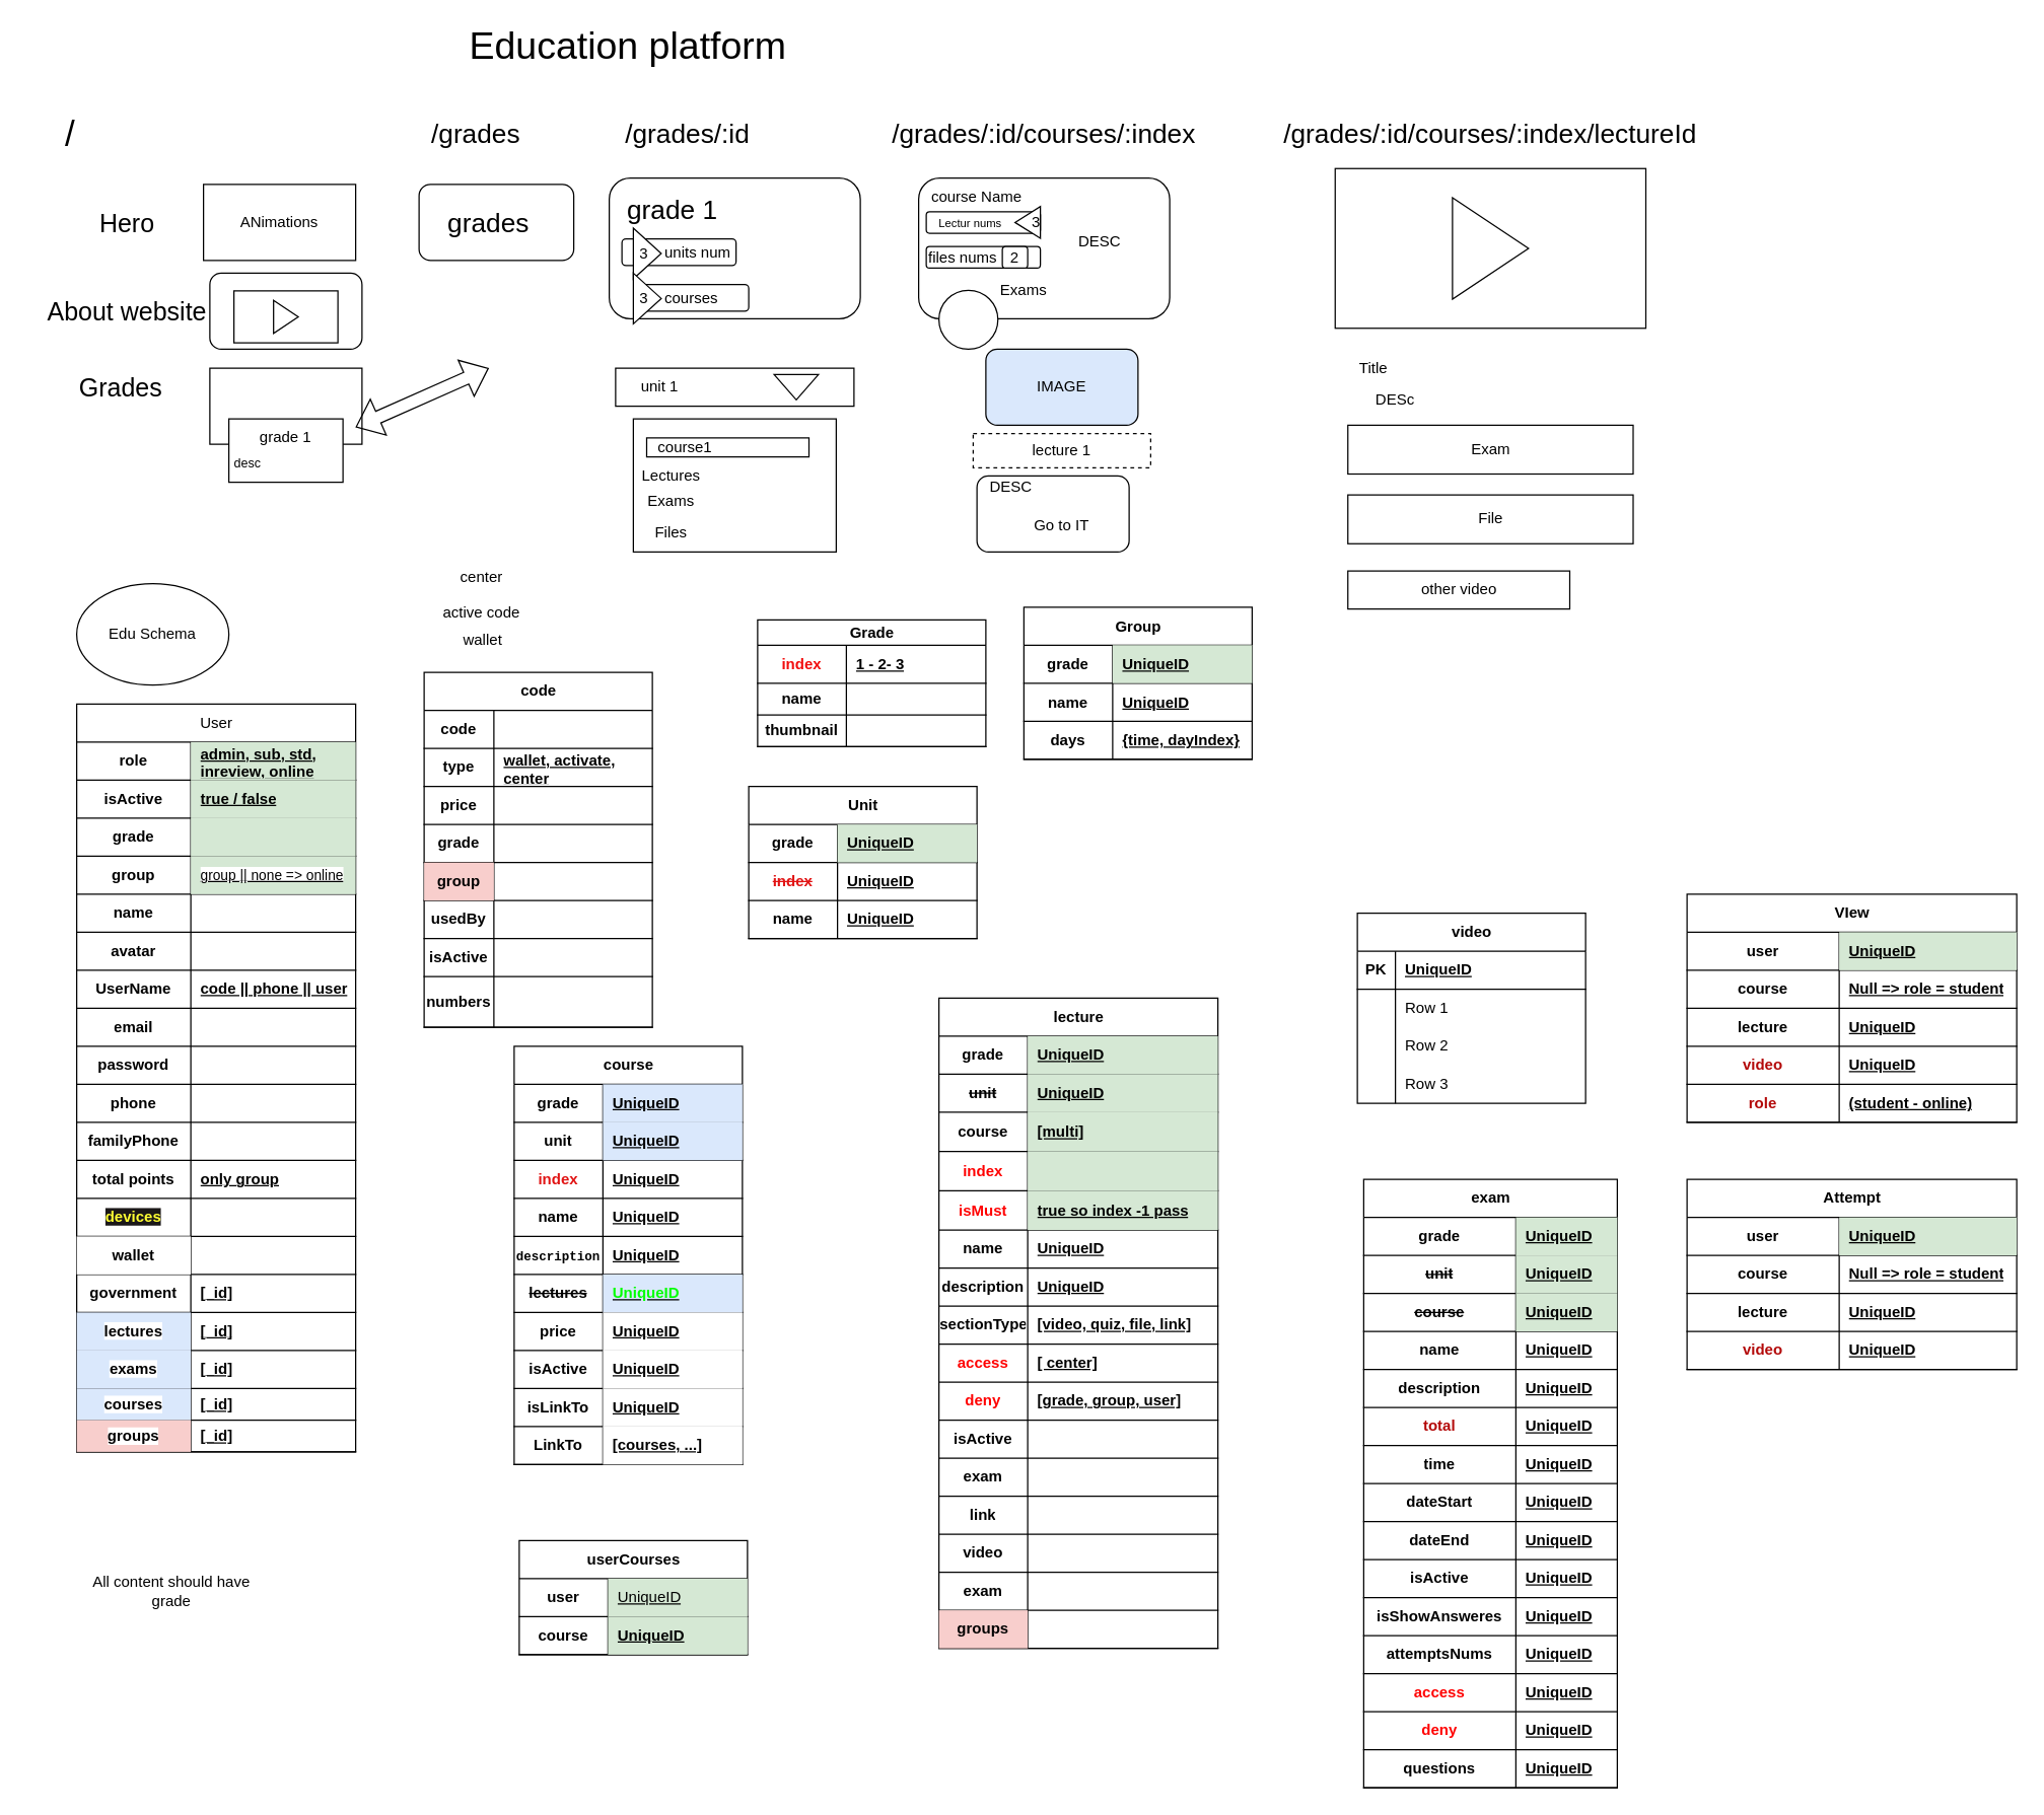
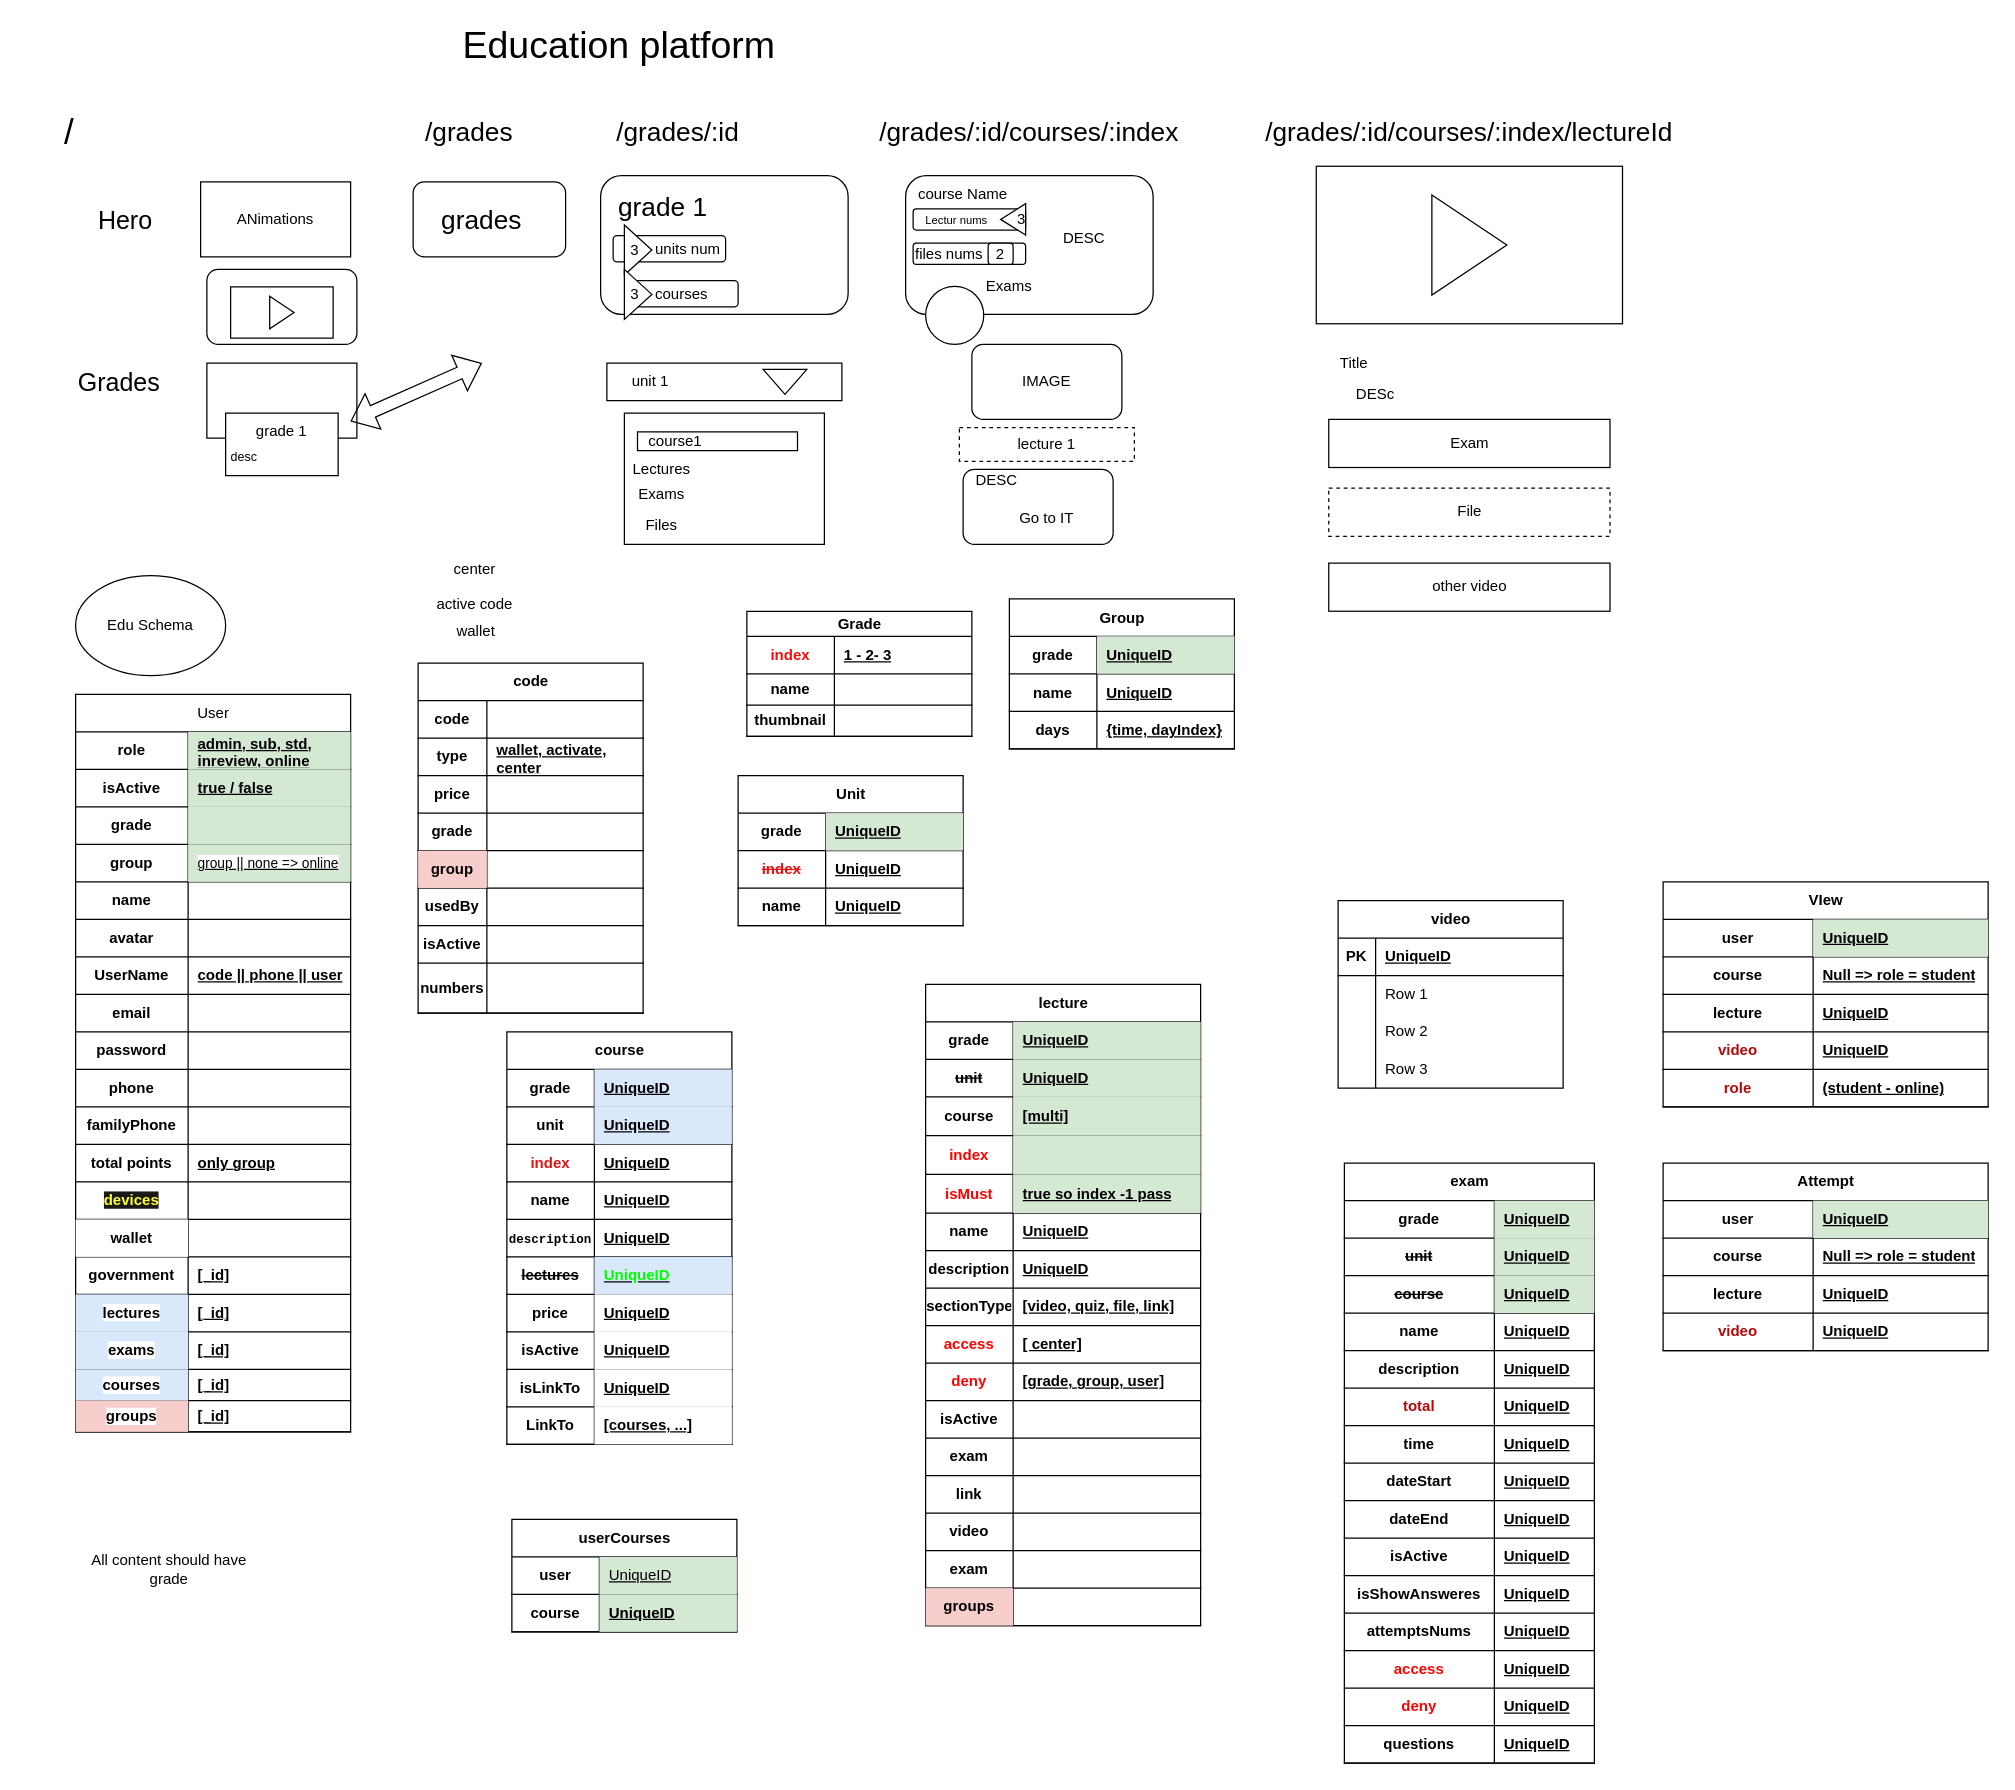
- <mxCell id="8" value="&lt;font style=&quot;font-size: 20px;&quot;&gt;About website&lt;/font&gt;" style="text;html=1;align=center;verticalAlign=middle;whiteSpace=wrap;rounded=0;" parent="1" vertex="1"><mxGeometry x="35" y="230" width="130" height="30" as="geometry" /></mxCell>
- <mxCell id="54" value="IMAGE" style="rounded=1;whiteSpace=wrap;html=1;fillColor=#dae8fc;" parent="1" vertex="1"><mxGeometry x="777" y="275" width="120" height="60" as="geometry" /></mxCell>
+ <mxCell id="54" value="IMAGE" style="rounded=1;whiteSpace=wrap;html=1;" parent="1" vertex="1"><mxGeometry x="777" y="275" width="120" height="60" as="geometry" /></mxCell>
- <mxCell id="64" value="File" style="rounded=0;whiteSpace=wrap;html=1;" parent="1" vertex="1"><mxGeometry x="1062.5" y="390" width="225" height="38.5" as="geometry" /></mxCell>
+ <mxCell id="64" value="File" style="rounded=0;whiteSpace=wrap;html=1;dashed=1;" parent="1" vertex="1"><mxGeometry x="1062.5" y="390" width="225" height="38.5" as="geometry" /></mxCell>
- <mxCell id="65" value="other video" style="rounded=0;whiteSpace=wrap;html=1;" parent="1" vertex="1"><mxGeometry x="1062.5" y="450" width="175" height="30" as="geometry" /></mxCell>
+ <mxCell id="65" value="other video" style="rounded=0;whiteSpace=wrap;html=1;" parent="1" vertex="1"><mxGeometry x="1062.5" y="450" width="225" height="38.5" as="geometry" /></mxCell>
